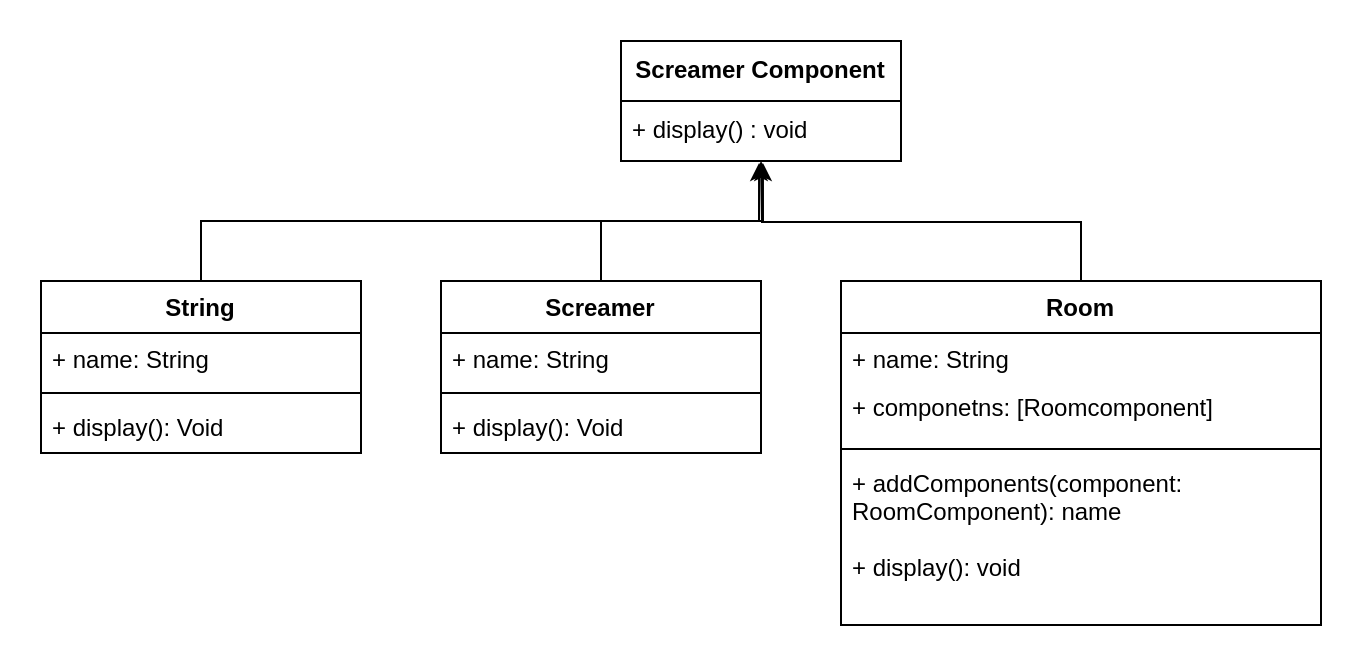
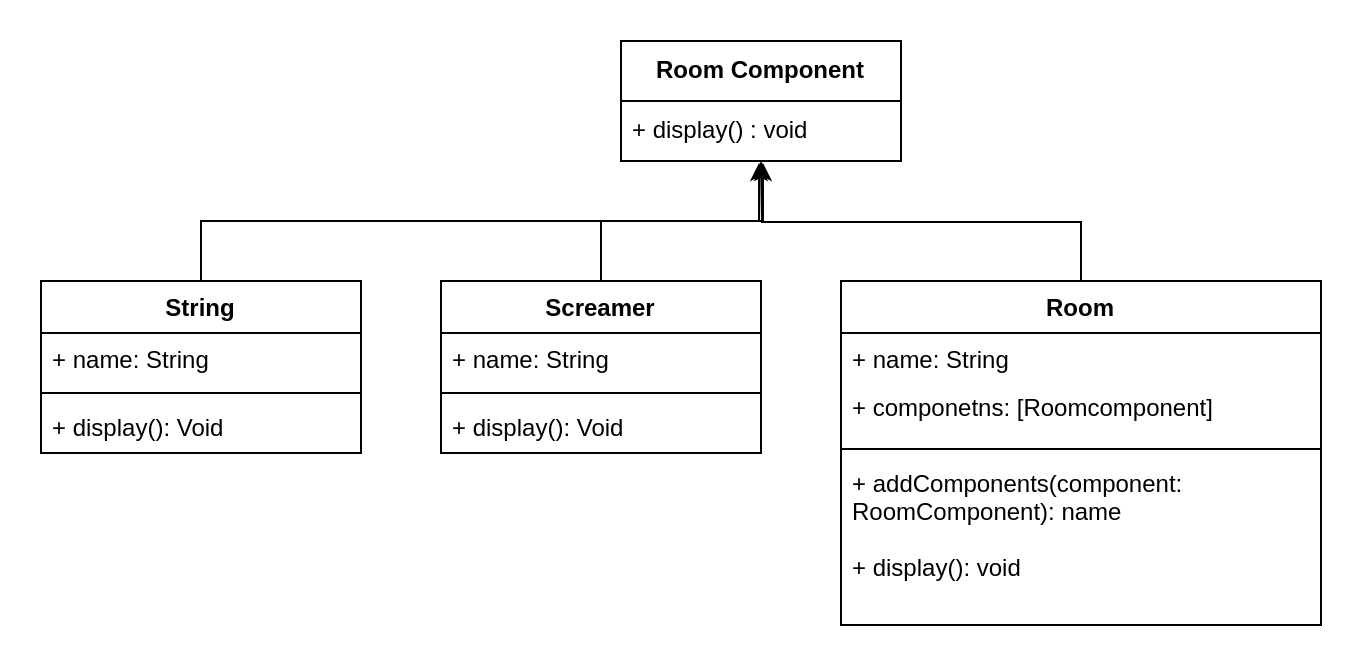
- <mxCell id="2" value="&lt;b&gt;Screamer Component&lt;/b&gt;" style="swimlane;fontStyle=0;childLayout=stackLayout;horizontal=1;startSize=30;horizontalStack=0;resizeParent=1;resizeParentMax=0;resizeLast=0;collapsible=1;marginBottom=0;whiteSpace=wrap;html=1;" parent="1" vertex="1"><mxGeometry x="310" y="20" width="140" height="60" as="geometry" /></mxCell>
+ <mxCell id="2" value="&lt;b&gt;Room Component&lt;/b&gt;" style="swimlane;fontStyle=0;childLayout=stackLayout;horizontal=1;startSize=30;horizontalStack=0;resizeParent=1;resizeParentMax=0;resizeLast=0;collapsible=1;marginBottom=0;whiteSpace=wrap;html=1;" parent="1" vertex="1"><mxGeometry x="310" y="20" width="140" height="60" as="geometry" /></mxCell>
